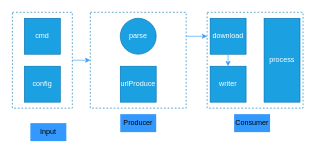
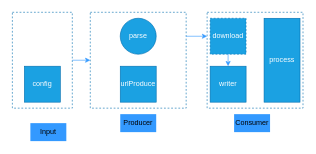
- <mxCell id="5" value="cmd" style="rounded=0;whiteSpace=wrap;html=1;fillColor=#1ba1e2;fontColor=#ffffff;strokeColor=#006EAF;" parent="1" vertex="1"><mxGeometry x="40" y="30" width="60" height="60" as="geometry" /></mxCell>
- <mxCell id="7" value="download" style="rounded=0;whiteSpace=wrap;html=1;fillColor=#1ba1e2;fontColor=#ffffff;strokeColor=#006EAF;" parent="1" vertex="1"><mxGeometry x="350" y="30" width="60" height="60" as="geometry" /></mxCell>
+ <mxCell id="7" value="download" style="rounded=0;whiteSpace=wrap;html=1;fillColor=#1ba1e2;fontColor=#ffffff;strokeColor=#006EAF;dashed=1;" parent="1" vertex="1"><mxGeometry x="350" y="30" width="60" height="60" as="geometry" /></mxCell>
